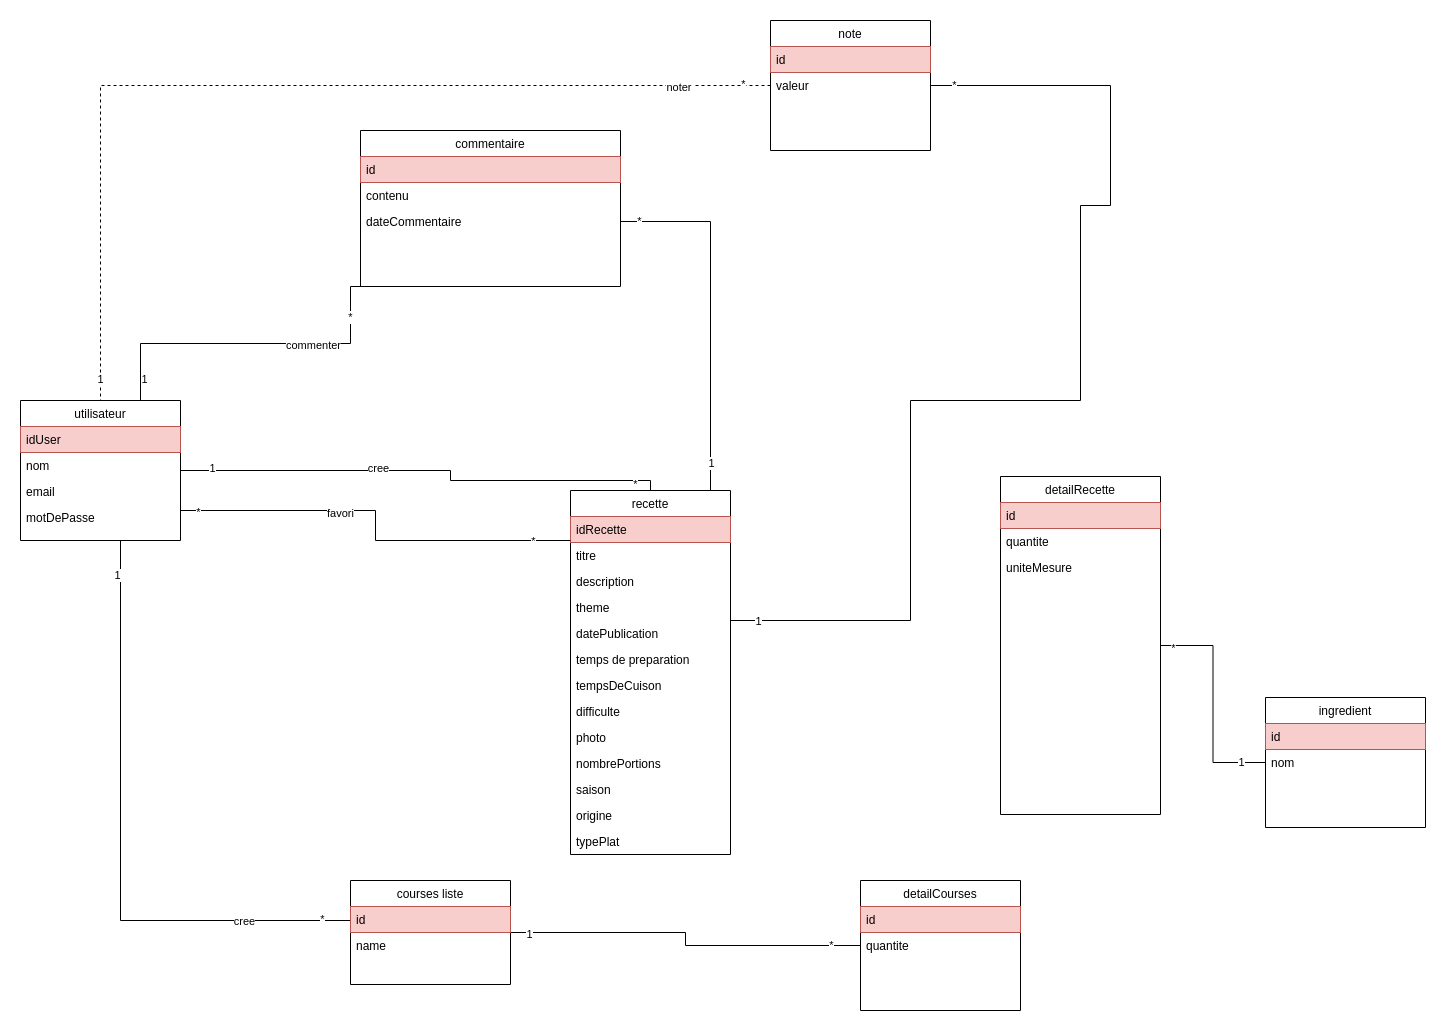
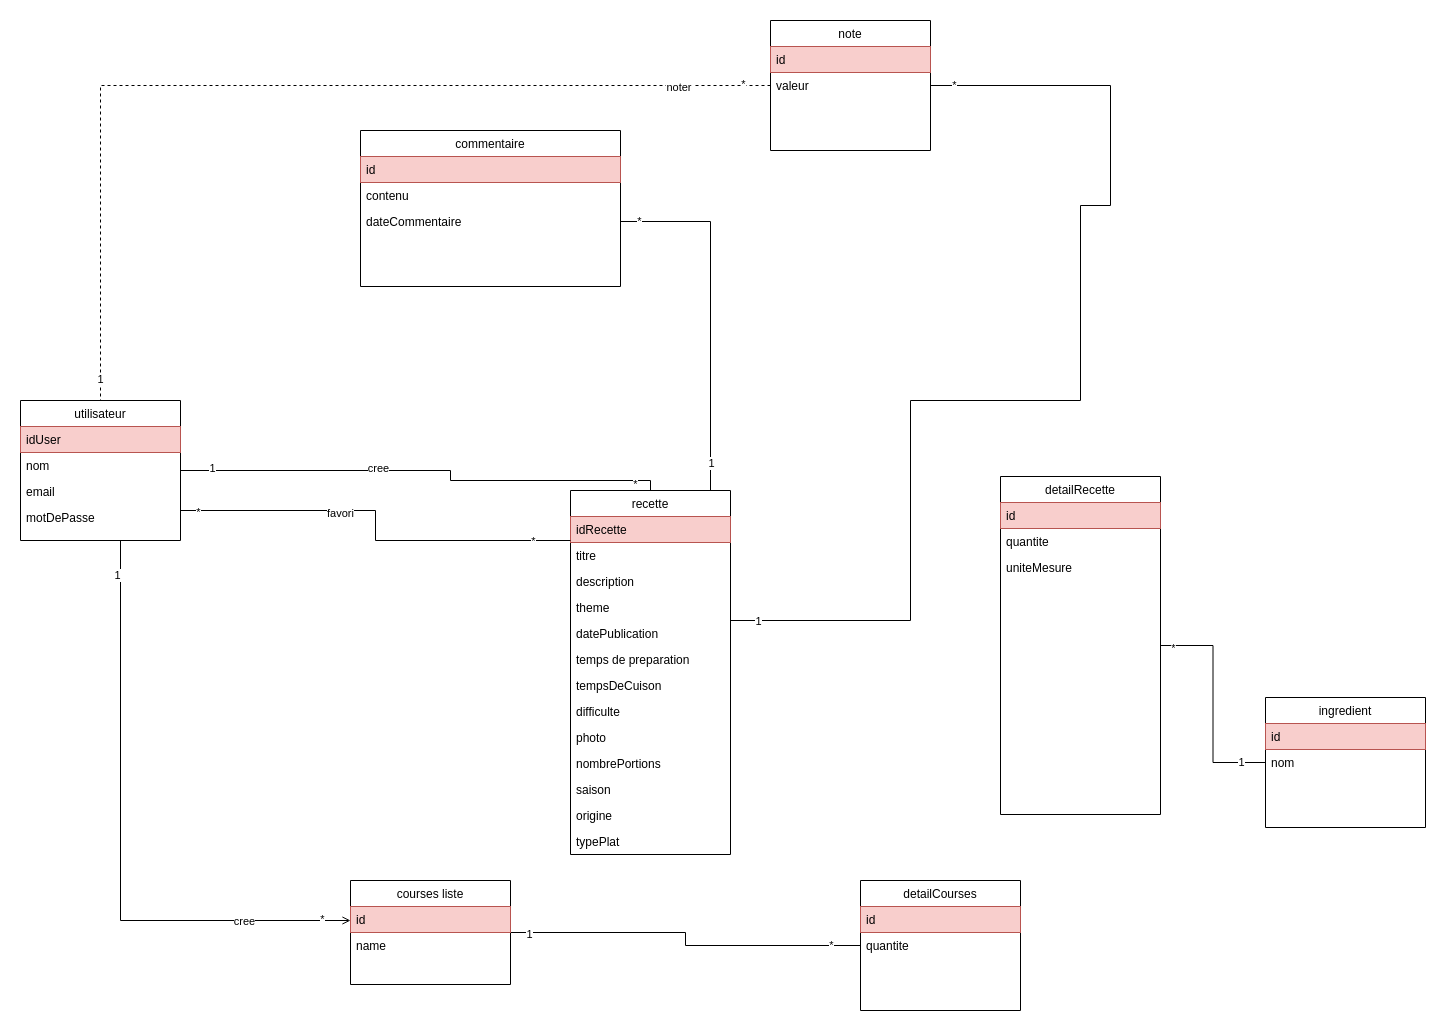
- <mxCell id="39" style="edgeStyle=orthogonalEdgeStyle;rounded=0;orthogonalLoop=1;jettySize=auto;html=1;exitX=0.5;exitY=1;exitDx=0;exitDy=0;endArrow=none;endFill=0;" parent="1" source="46" target="6" edge="1"><mxGeometry relative="1" as="geometry"><Array as="points"><mxPoint x="350" y="286" /><mxPoint x="350" y="343" /><mxPoint x="140" y="343" /></Array></mxGeometry></mxCell>
- <mxCell id="40" value="*" style="edgeLabel;html=1;align=center;verticalAlign=middle;resizable=0;points=[];" parent="39" vertex="1" connectable="0"><mxGeometry x="-0.267" y="-1" relative="1" as="geometry"><mxPoint as="offset" /></mxGeometry></mxCell>
- <mxCell id="41" value="1" style="edgeLabel;html=1;align=center;verticalAlign=middle;resizable=0;points=[];" parent="39" vertex="1" connectable="0"><mxGeometry x="0.905" y="3" relative="1" as="geometry"><mxPoint as="offset" /></mxGeometry></mxCell>
- <mxCell id="42" value="commenter" style="edgeLabel;html=1;align=center;verticalAlign=middle;resizable=0;points=[];" parent="39" vertex="1" connectable="0"><mxGeometry x="0.011" y="1" relative="1" as="geometry"><mxPoint as="offset" /></mxGeometry></mxCell>
- <mxCell id="2" style="edgeStyle=orthogonalEdgeStyle;rounded=0;orthogonalLoop=1;jettySize=auto;html=1;endArrow=none;endFill=0;" parent="1" source="6" target="59" edge="1"><mxGeometry relative="1" as="geometry"><Array as="points"><mxPoint x="120" y="920" /></Array></mxGeometry></mxCell>
+ <mxCell id="2" style="edgeStyle=orthogonalEdgeStyle;rounded=0;orthogonalLoop=1;jettySize=auto;html=1;endArrow=open;endFill=0;" parent="1" source="6" target="59" edge="1"><mxGeometry relative="1" as="geometry"><Array as="points"><mxPoint x="120" y="920" /></Array></mxGeometry></mxCell>
